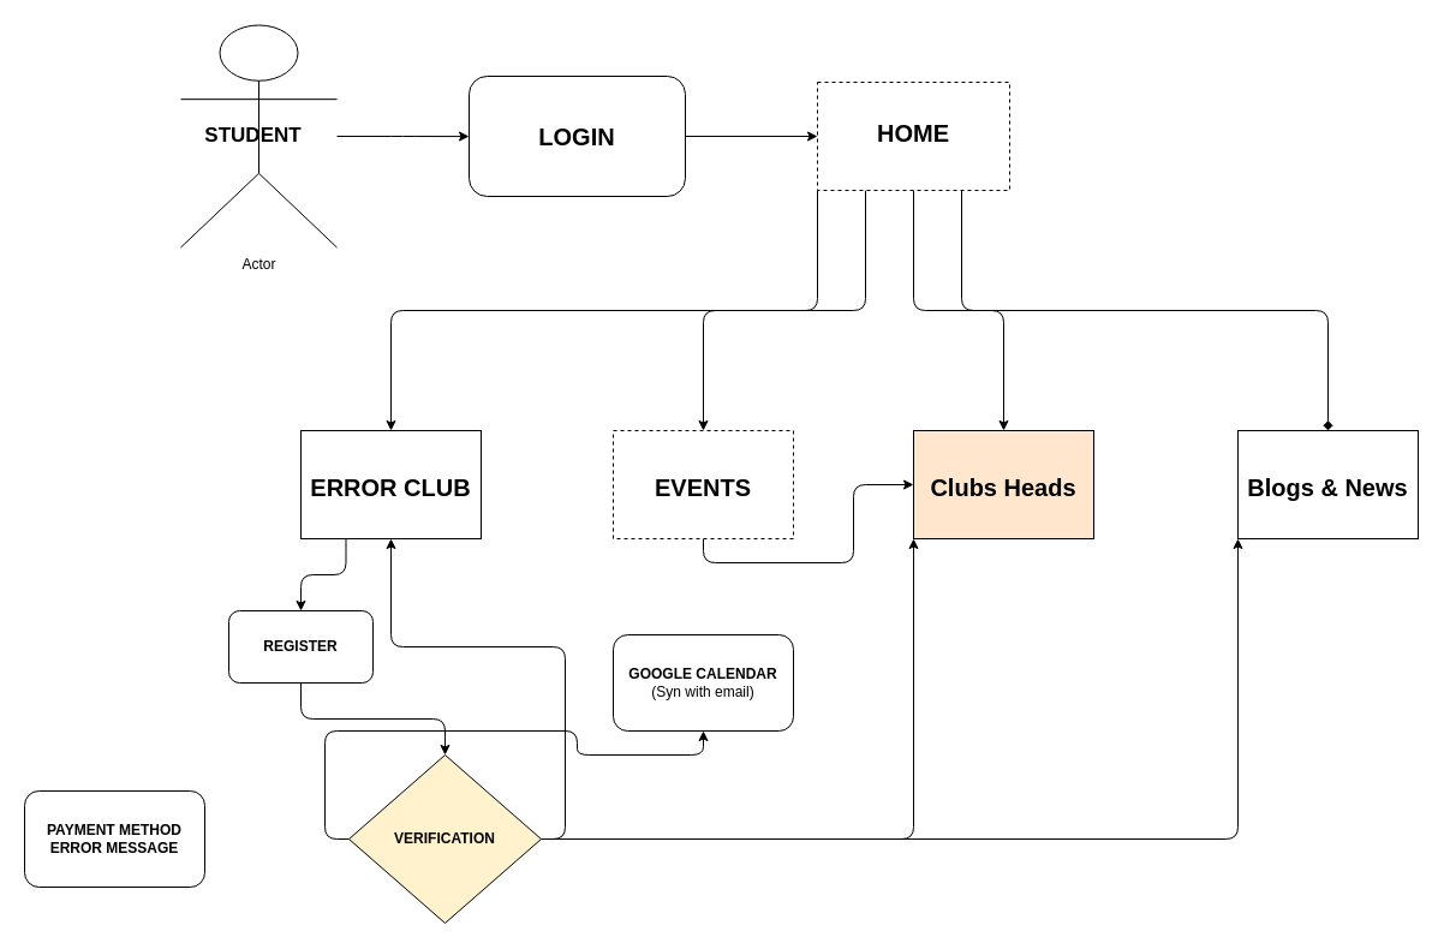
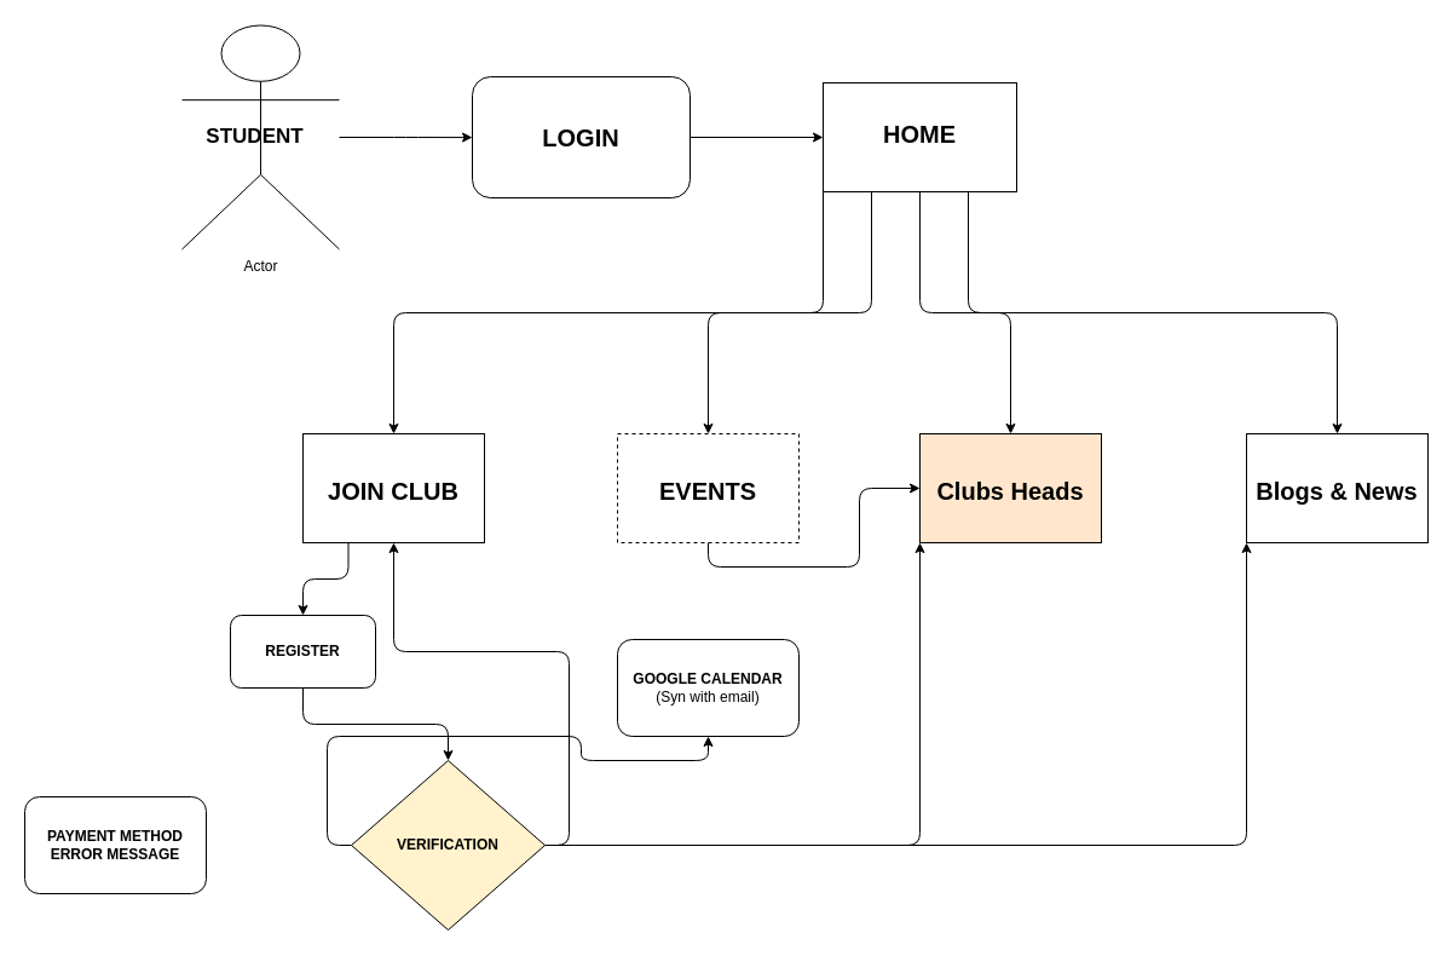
- <mxCell id="9" value="&lt;div align=&quot;center&quot;&gt;&lt;font style=&quot;font-size: 20px;&quot;&gt;&lt;b&gt;&lt;br&gt;&lt;/b&gt;&lt;/font&gt;&lt;/div&gt;&lt;div align=&quot;center&quot;&gt;&lt;font style=&quot;font-size: 20px;&quot;&gt;&lt;b&gt;HOME&lt;br&gt;&lt;/b&gt;&lt;/font&gt;&lt;/div&gt;" style="whiteSpace=wrap;html=1;verticalAlign=top;align=center;dashed=1;" vertex="1" parent="1"><mxGeometry x="680" y="68" width="160" height="90" as="geometry" /></mxCell>
+ <mxCell id="9" value="&lt;div align=&quot;center&quot;&gt;&lt;font style=&quot;font-size: 20px;&quot;&gt;&lt;b&gt;&lt;br&gt;&lt;/b&gt;&lt;/font&gt;&lt;/div&gt;&lt;div align=&quot;center&quot;&gt;&lt;font style=&quot;font-size: 20px;&quot;&gt;&lt;b&gt;HOME&lt;br&gt;&lt;/b&gt;&lt;/font&gt;&lt;/div&gt;" style="whiteSpace=wrap;html=1;verticalAlign=top;align=center;" vertex="1" parent="1"><mxGeometry x="680" y="68" width="160" height="90" as="geometry" /></mxCell>
- <mxCell id="8" style="edgeStyle=orthogonalEdgeStyle;curved=0;rounded=1;sketch=0;orthogonalLoop=1;jettySize=auto;html=1;exitX=0.75;exitY=1;exitDx=0;exitDy=0;entryX=0.5;entryY=0;entryDx=0;entryDy=0;fontSize=20;endArrow=diamond;" edge="1" parent="1" source="9" target="15"><mxGeometry relative="1" as="geometry" /></mxCell>
+ <mxCell id="8" style="edgeStyle=orthogonalEdgeStyle;curved=0;rounded=1;sketch=0;orthogonalLoop=1;jettySize=auto;html=1;exitX=0.75;exitY=1;exitDx=0;exitDy=0;entryX=0.5;entryY=0;entryDx=0;entryDy=0;fontSize=20;" edge="1" parent="1" source="9" target="15"><mxGeometry relative="1" as="geometry" /></mxCell>
- <mxCell id="11" value="&lt;div&gt;&lt;br&gt;&lt;/div&gt;&lt;div&gt;&lt;br&gt;&lt;/div&gt;&lt;div align=&quot;right&quot;&gt;&lt;font style=&quot;font-size: 20px;&quot;&gt;&lt;b&gt;ERROR CLUB&lt;/b&gt;&lt;/font&gt;&lt;br&gt;&lt;/div&gt;" style="whiteSpace=wrap;html=1;verticalAlign=top;" vertex="1" parent="1"><mxGeometry x="250" y="358" width="150" height="90" as="geometry" /></mxCell>
+ <mxCell id="11" value="&lt;div&gt;&lt;br&gt;&lt;/div&gt;&lt;div&gt;&lt;br&gt;&lt;/div&gt;&lt;div align=&quot;right&quot;&gt;&lt;font style=&quot;font-size: 20px;&quot;&gt;&lt;b&gt;JOIN CLUB&lt;/b&gt;&lt;/font&gt;&lt;br&gt;&lt;/div&gt;" style="whiteSpace=wrap;html=1;verticalAlign=top;" vertex="1" parent="1"><mxGeometry x="250" y="358" width="150" height="90" as="geometry" /></mxCell>
